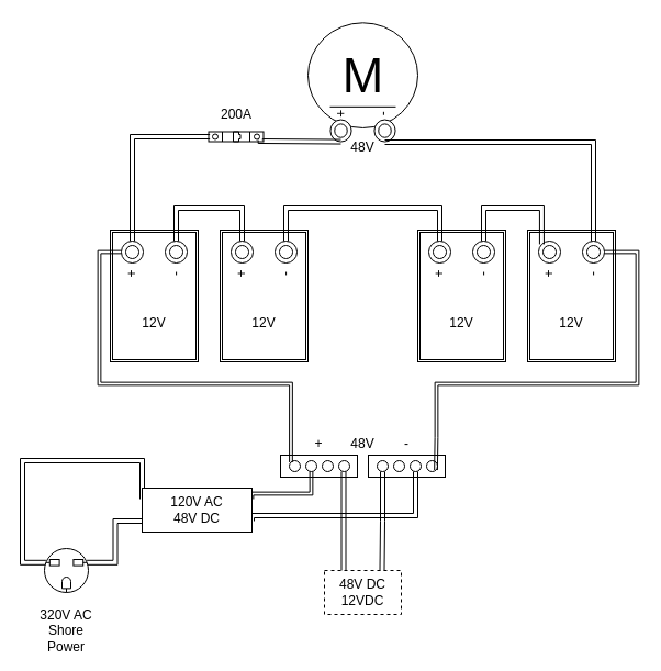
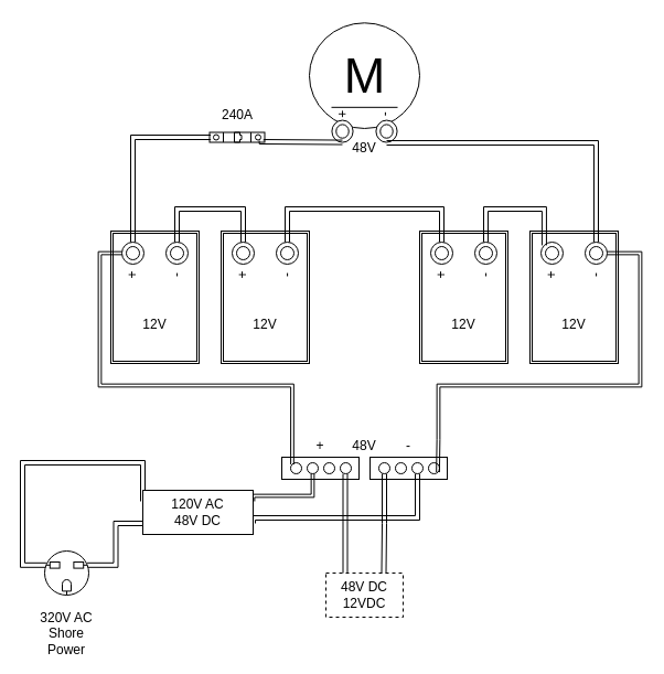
- <mxCell id="48" value="200A" style="text;html=1;strokeColor=none;fillColor=none;align=center;verticalAlign=middle;whiteSpace=wrap;rounded=0;" vertex="1" parent="1"><mxGeometry x="184.5" y="89" width="60" height="30" as="geometry" /></mxCell>
+ <mxCell id="48" value="240A" style="text;html=1;strokeColor=none;fillColor=none;align=center;verticalAlign=middle;whiteSpace=wrap;rounded=0;" vertex="1" parent="1"><mxGeometry x="184.5" y="89" width="60" height="30" as="geometry" /></mxCell>
